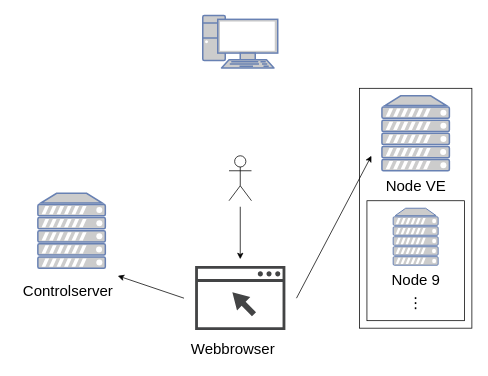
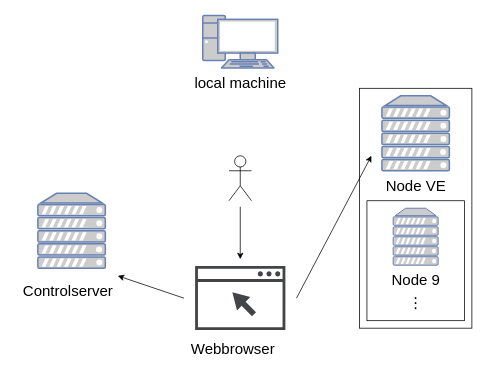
+ <mxCell id="10" value="local machine" style="text;html=1;align=center;verticalAlign=middle;resizable=0;points=[];autosize=1;fontSize=20;" vertex="1" parent="1"><mxGeometry x="250" y="94" width="140" height="30" as="geometry" /></mxCell>
